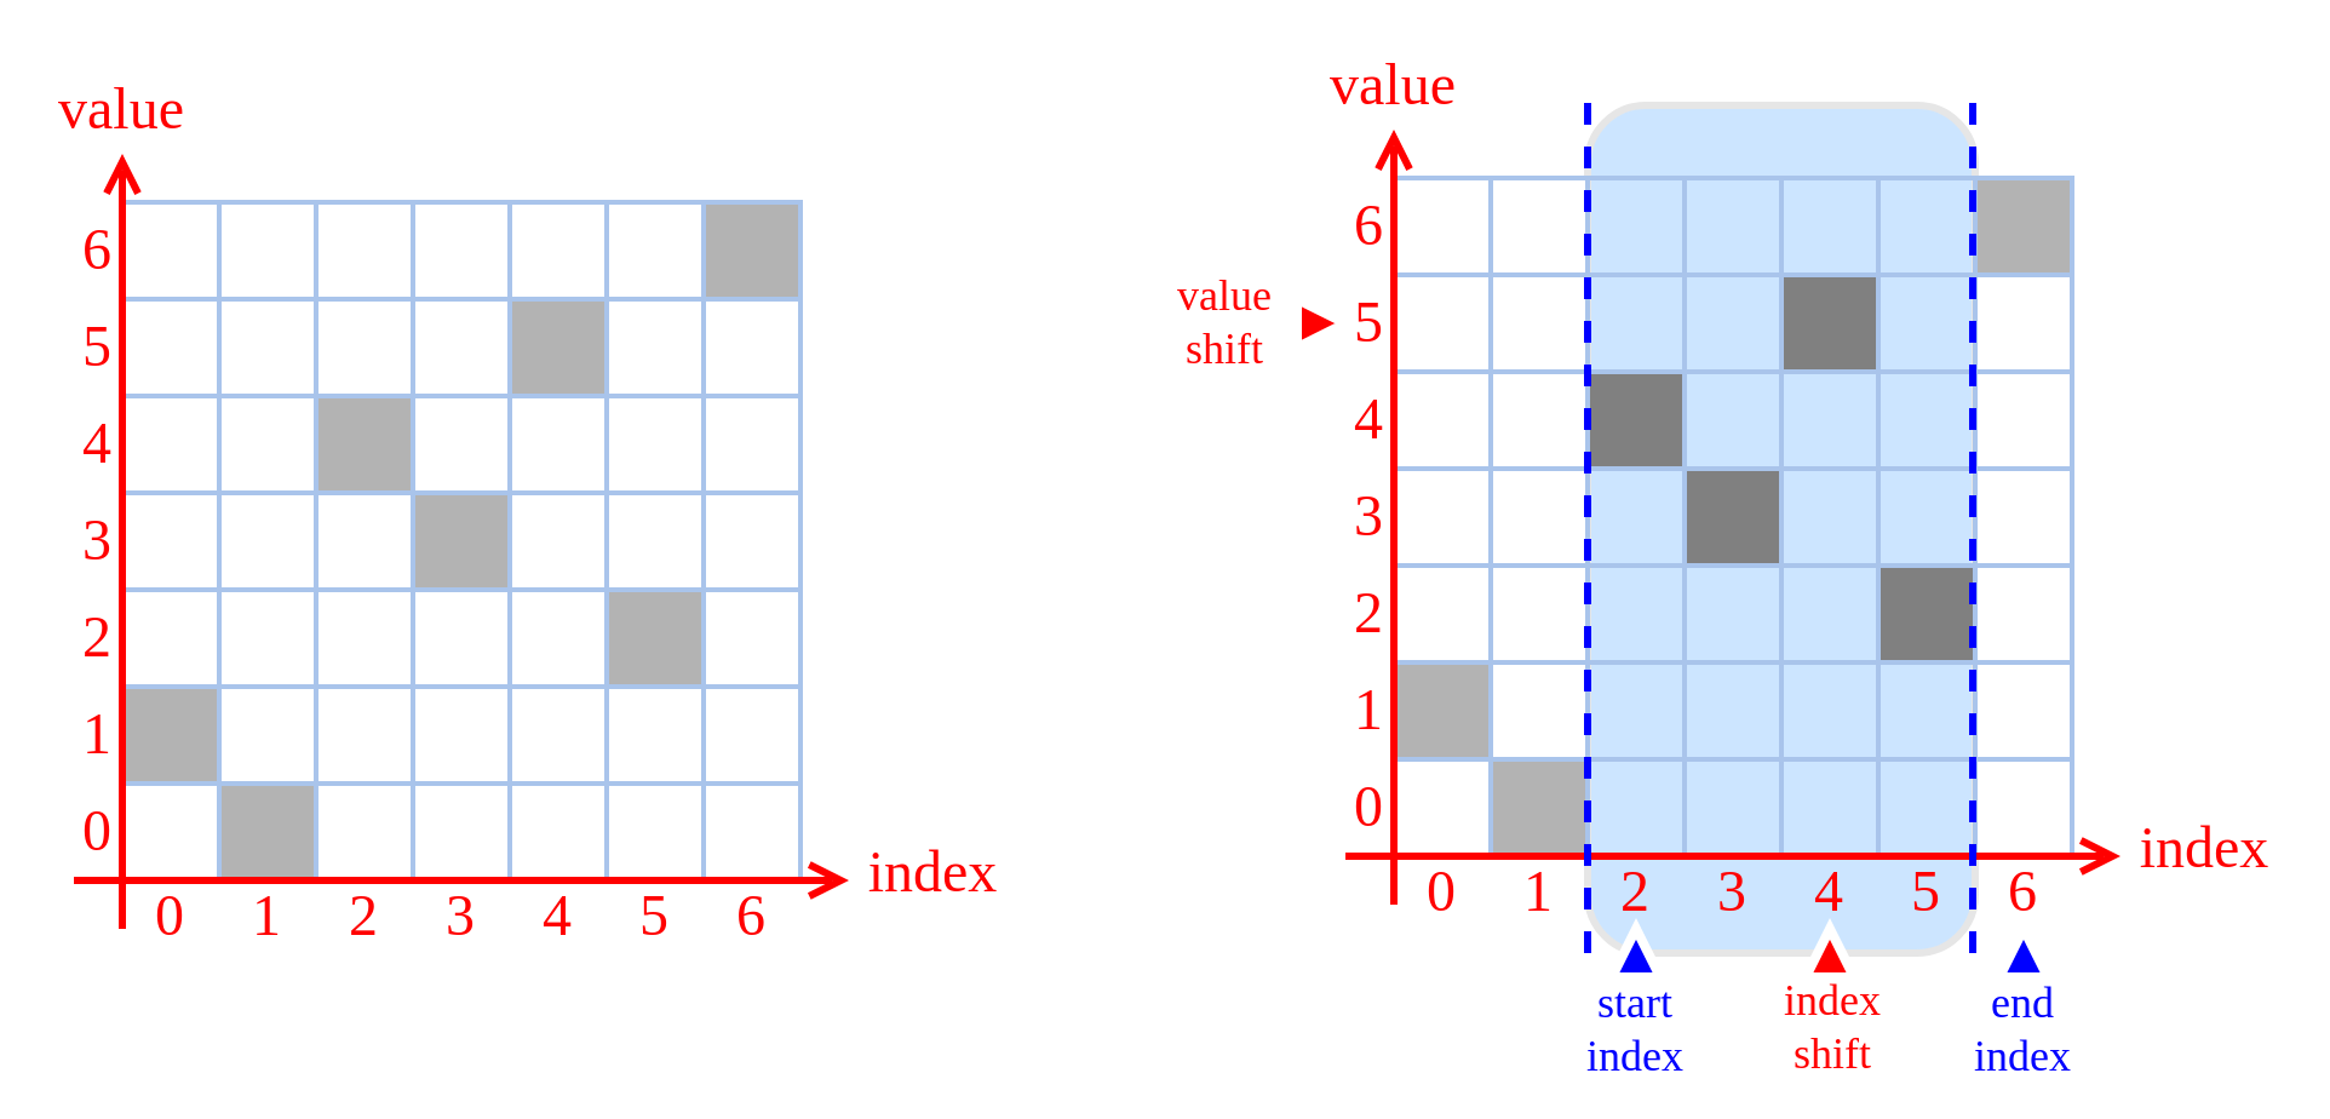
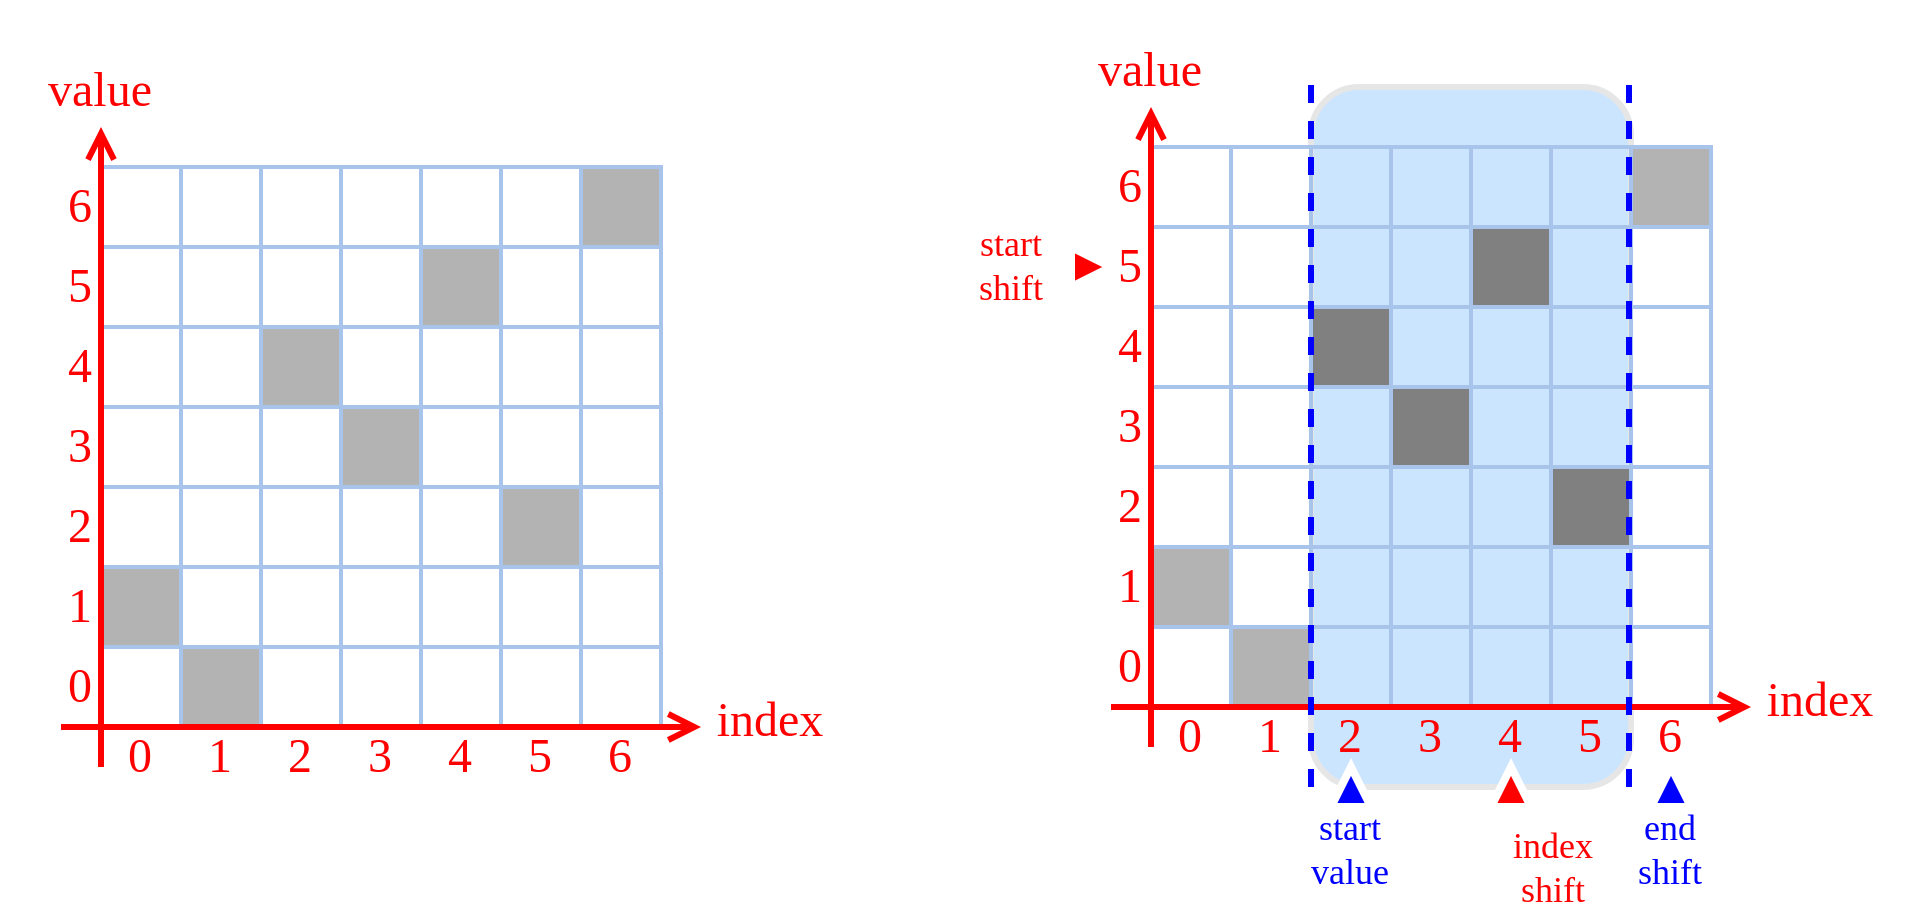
- <mxCell id="76" value="value&lt;br&gt;shift" style="text;html=1;strokeColor=none;fillColor=none;align=center;verticalAlign=middle;whiteSpace=wrap;rounded=0;fontFamily=Times New Roman;fontSize=18;fontColor=#FF0000;" vertex="1" parent="1"><mxGeometry x="480" y="118" width="51" height="30" as="geometry" /></mxCell>
+ <mxCell id="76" value="start&lt;br&gt;shift" style="text;html=1;strokeColor=none;fillColor=none;align=center;verticalAlign=middle;whiteSpace=wrap;rounded=0;fontFamily=Times New Roman;fontSize=18;fontColor=#FF0000;" vertex="1" parent="1"><mxGeometry x="480" y="118" width="51" height="30" as="geometry" /></mxCell>
- <mxCell id="77" value="index&lt;br&gt;shift" style="text;html=1;strokeColor=none;fillColor=none;align=center;verticalAlign=middle;whiteSpace=wrap;rounded=0;fontFamily=Times New Roman;fontSize=18;fontColor=#FF0000;" vertex="1" parent="1"><mxGeometry x="734" y="409" width="45" height="30" as="geometry" /></mxCell>
+ <mxCell id="77" value="index&lt;br&gt;shift" style="text;html=1;strokeColor=none;fillColor=none;align=center;verticalAlign=middle;whiteSpace=wrap;rounded=0;fontFamily=Times New Roman;fontSize=18;fontColor=#FF0000;" vertex="1" parent="1"><mxGeometry x="754" y="419" width="45" height="30" as="geometry" /></mxCell>
- <mxCell id="78" value="start&lt;br&gt;index" style="text;html=1;strokeColor=none;fillColor=none;align=center;verticalAlign=middle;whiteSpace=wrap;rounded=0;fontFamily=Times New Roman;fontSize=18;fontColor=#0000FF;" vertex="1" parent="1"><mxGeometry x="655" y="410" width="40" height="30" as="geometry" /></mxCell>
+ <mxCell id="78" value="start&lt;br&gt;value" style="text;html=1;strokeColor=none;fillColor=none;align=center;verticalAlign=middle;whiteSpace=wrap;rounded=0;fontFamily=Times New Roman;fontSize=18;fontColor=#0000FF;" vertex="1" parent="1"><mxGeometry x="655" y="410" width="40" height="30" as="geometry" /></mxCell>
- <mxCell id="79" value="end&lt;br&gt;index" style="text;html=1;strokeColor=none;fillColor=none;align=center;verticalAlign=middle;whiteSpace=wrap;rounded=0;fontFamily=Times New Roman;fontSize=18;fontColor=#0000FF;" vertex="1" parent="1"><mxGeometry x="815" y="410" width="40" height="30" as="geometry" /></mxCell>
+ <mxCell id="79" value="end&lt;br&gt;shift" style="text;html=1;strokeColor=none;fillColor=none;align=center;verticalAlign=middle;whiteSpace=wrap;rounded=0;fontFamily=Times New Roman;fontSize=18;fontColor=#0000FF;" vertex="1" parent="1"><mxGeometry x="815" y="410" width="40" height="30" as="geometry" /></mxCell>
